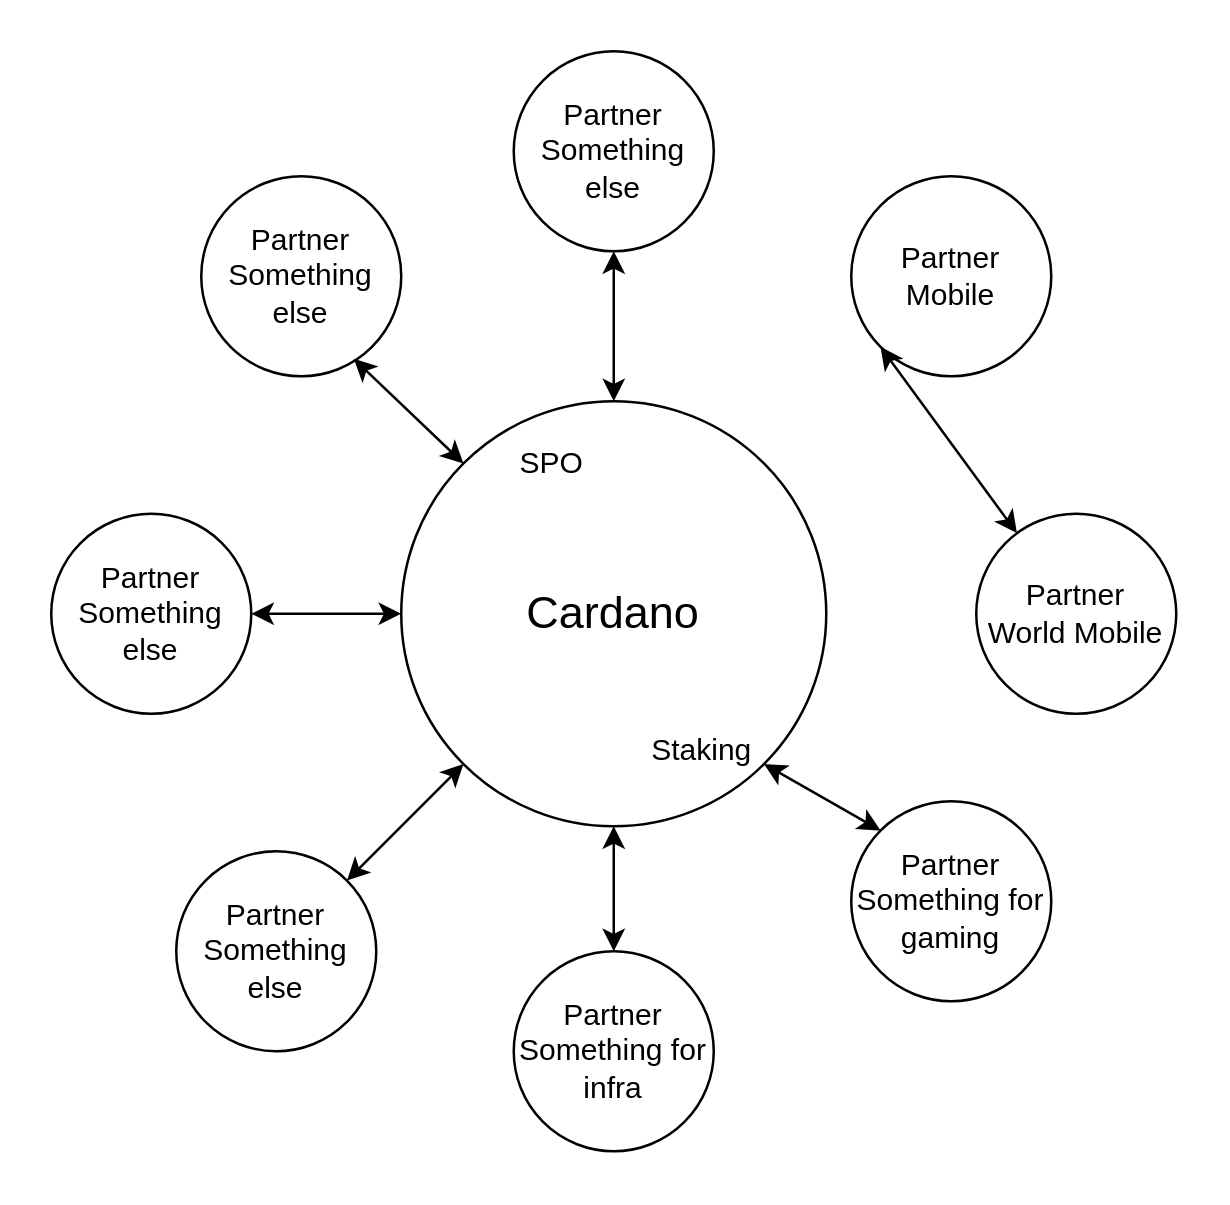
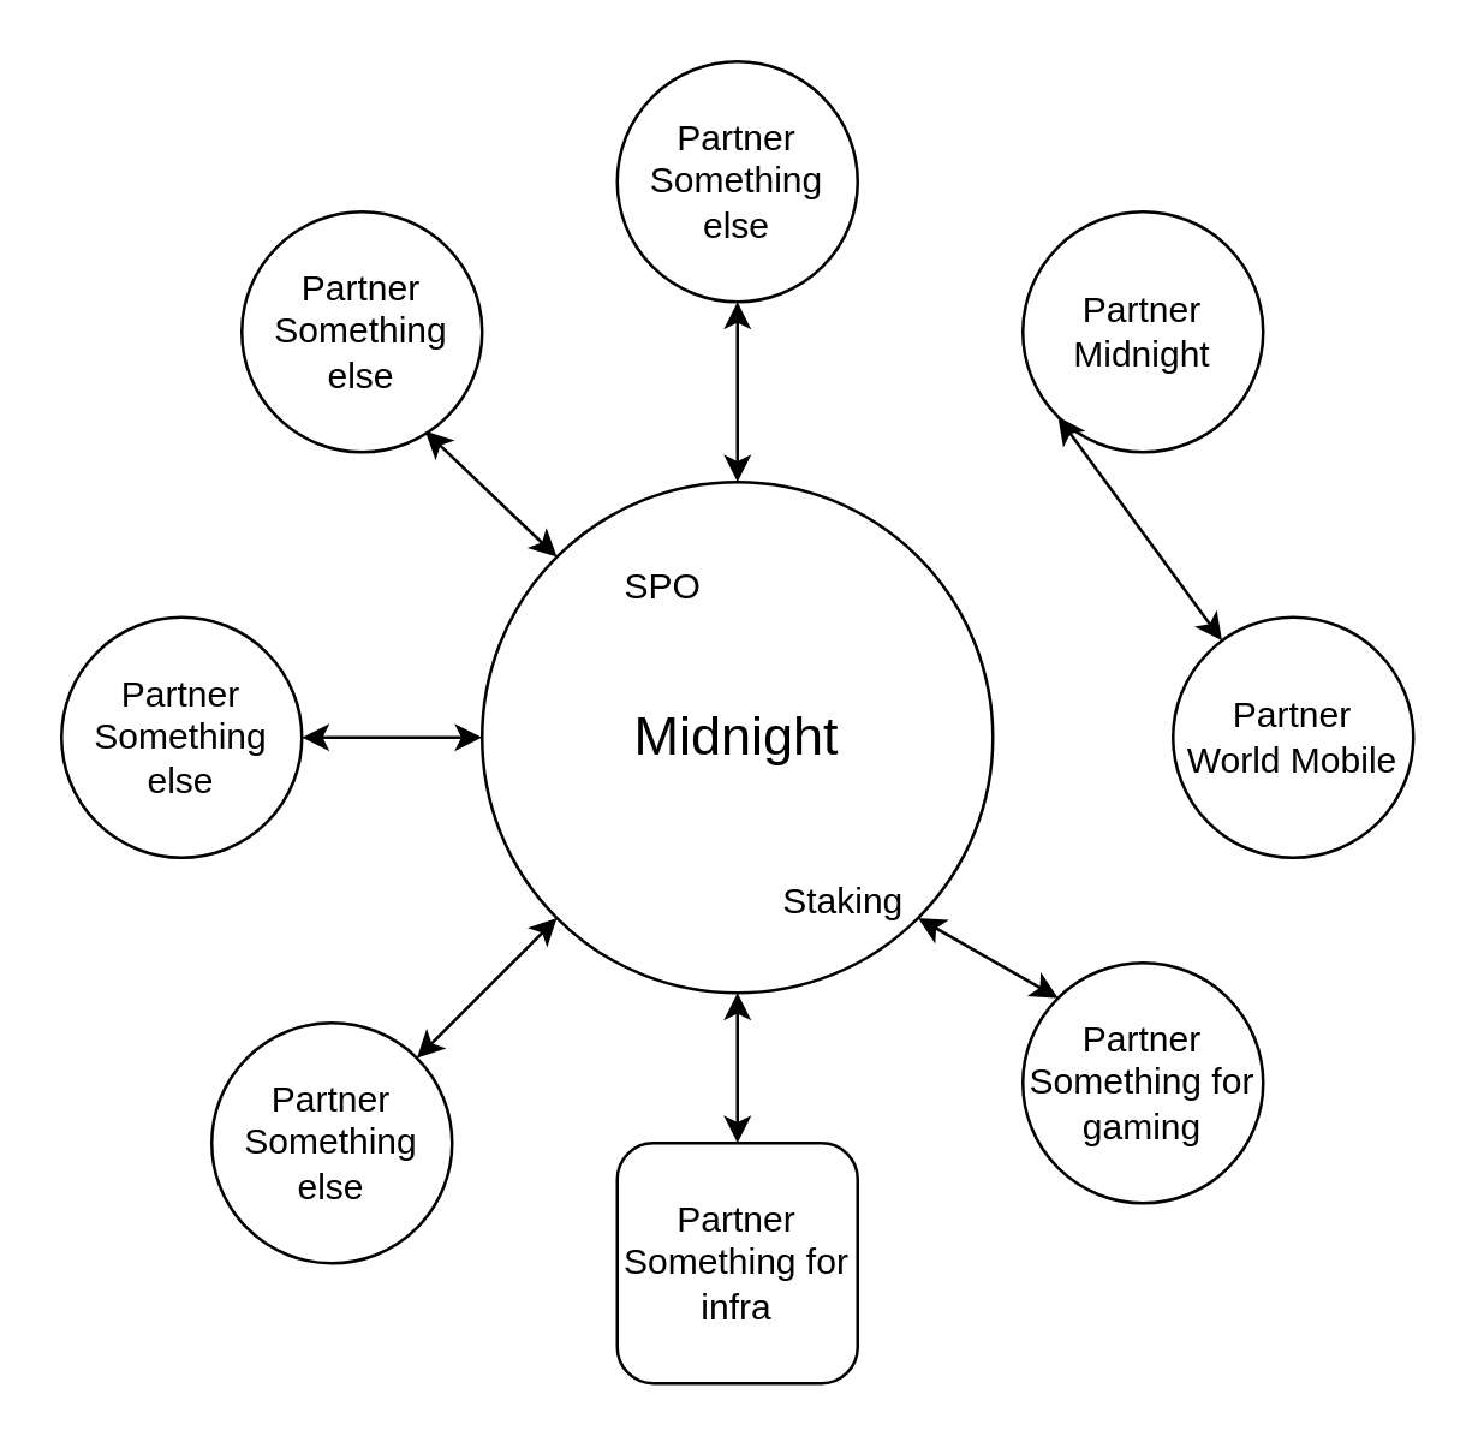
- <mxCell id="5" value="Partner&lt;br&gt;Mobile" style="ellipse;whiteSpace=wrap;html=1;aspect=fixed;" vertex="1" parent="1"><mxGeometry x="340" y="70" width="80" height="80" as="geometry" /></mxCell>
+ <mxCell id="5" value="Partner&lt;br&gt;Midnight" style="ellipse;whiteSpace=wrap;html=1;aspect=fixed;" vertex="1" parent="1"><mxGeometry x="340" y="70" width="80" height="80" as="geometry" /></mxCell>
- <mxCell id="4" value="SPO" style="text;html=1;align=center;verticalAlign=middle;resizable=0;points=[];autosize=1;strokeColor=none;fillColor=none;" vertex="1" parent="1"><mxGeometry x="195" y="170" width="50" height="30" as="geometry" /></mxCell>
+ <mxCell id="4" value="SPO" style="text;html=1;align=center;verticalAlign=middle;resizable=0;points=[];autosize=1;strokeColor=none;fillColor=none;" vertex="1" parent="1"><mxGeometry x="195" y="180" width="50" height="30" as="geometry" /></mxCell>
- <mxCell id="2" value="&lt;font style=&quot;font-size: 18px;&quot;&gt;Cardano&lt;/font&gt;" style="ellipse;whiteSpace=wrap;html=1;aspect=fixed;" vertex="1" parent="1"><mxGeometry x="160" y="160" width="170" height="170" as="geometry" /></mxCell>
+ <mxCell id="2" value="&lt;font style=&quot;font-size: 18px;&quot;&gt;Midnight&lt;/font&gt;" style="ellipse;whiteSpace=wrap;html=1;aspect=fixed;" vertex="1" parent="1"><mxGeometry x="160" y="160" width="170" height="170" as="geometry" /></mxCell>
- <mxCell id="8" value="Partner&lt;br&gt;Something for infra" style="ellipse;whiteSpace=wrap;html=1;aspect=fixed;" vertex="1" parent="1"><mxGeometry x="205" y="380" width="80" height="80" as="geometry" /></mxCell>
+ <mxCell id="8" value="Partner&lt;br&gt;Something for infra" style="whiteSpace=wrap;html=1;aspect=fixed;rounded=1;" vertex="1" parent="1"><mxGeometry x="205" y="380" width="80" height="80" as="geometry" /></mxCell>
